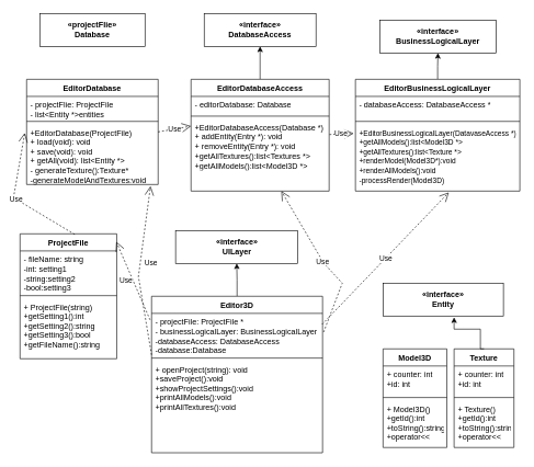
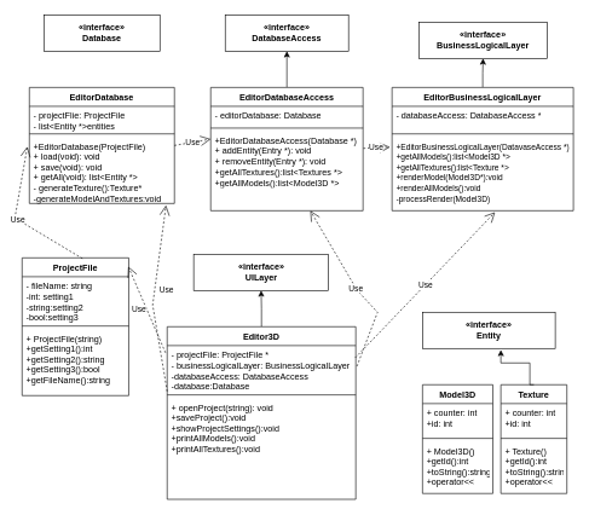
- <mxCell id="35" value="&lt;b&gt;«projectFlie»&lt;br&gt;Database&lt;/b&gt;" style="html=1;whiteSpace=wrap;" parent="1" vertex="1"><mxGeometry x="60" y="20" width="160" height="50" as="geometry" /></mxCell>
+ <mxCell id="35" value="&lt;b&gt;«interface»&lt;br&gt;Database&lt;/b&gt;" style="html=1;whiteSpace=wrap;" parent="1" vertex="1"><mxGeometry x="60" y="20" width="160" height="50" as="geometry" /></mxCell>
